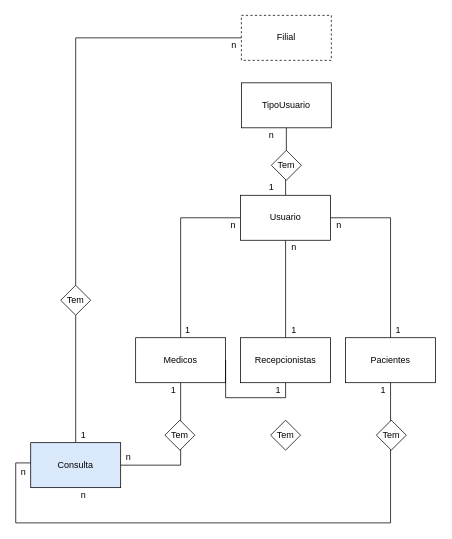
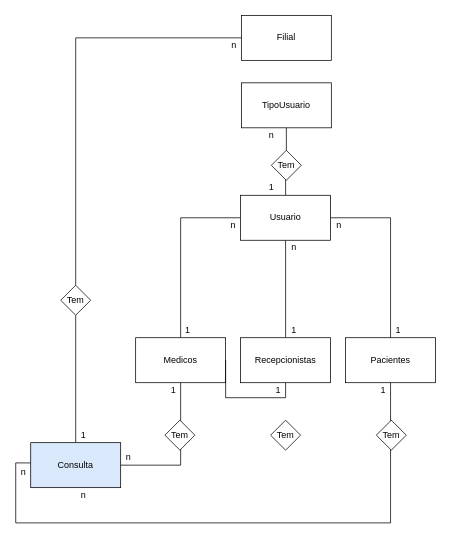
- <mxCell id="3" value="Filial" style="rounded=0;whiteSpace=wrap;html=1;dashed=1;" parent="1" vertex="1"><mxGeometry x="321" y="20" width="120" height="60" as="geometry" /></mxCell>
+ <mxCell id="3" value="Filial" style="rounded=0;whiteSpace=wrap;html=1;" parent="1" vertex="1"><mxGeometry x="321" y="20" width="120" height="60" as="geometry" /></mxCell>
